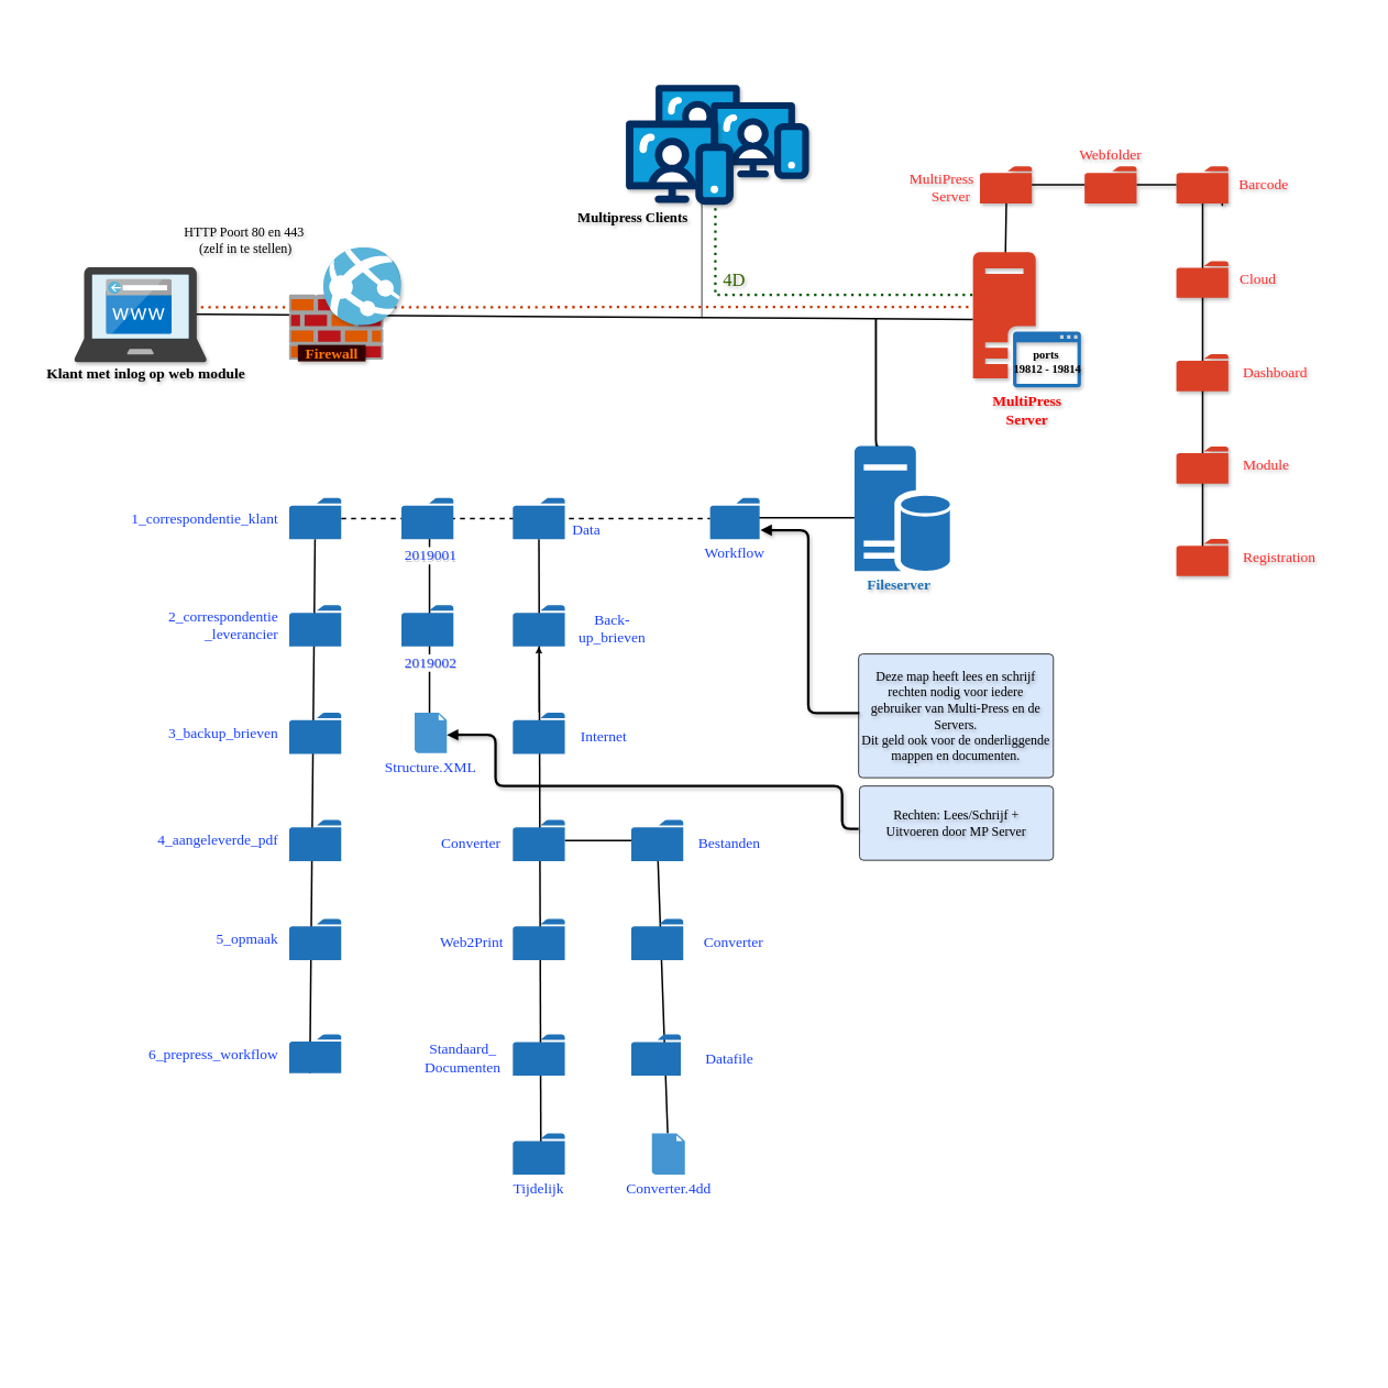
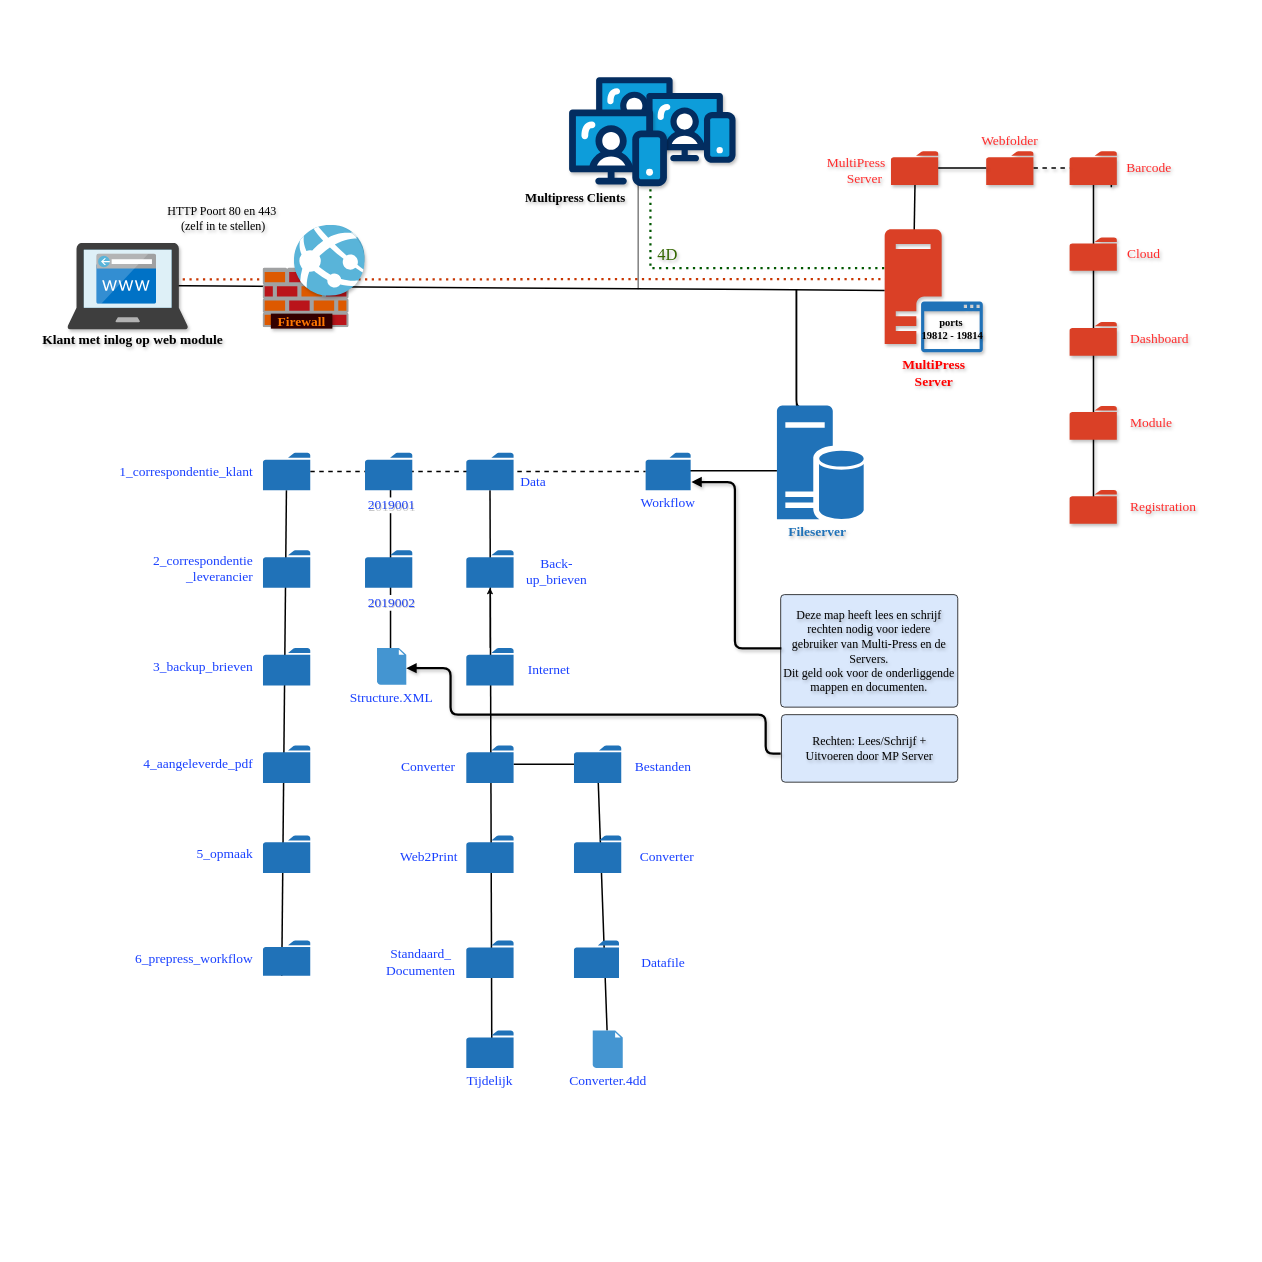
- <mxCell id="14" value="" style="edgeStyle=orthogonalEdgeStyle;rounded=0;orthogonalLoop=1;jettySize=auto;endArrow=none;endFill=0;fontSize=18;enumerate=0;comic=0;backgroundOutline=0;metaEdit=0;fixDash=0;snapToPoint=0;strokeWidth=2;fontFamily=Tahoma;labelBackgroundColor=none;labelBorderColor=none;textShadow=1;html=1;fontColor=#FF2B2B;fontStyle=0;shadow=1;" parent="11" source="15" target="13" edge="1"><mxGeometry relative="1" as="geometry" /></mxCell>
+ <mxCell id="14" value="" style="edgeStyle=orthogonalEdgeStyle;rounded=0;orthogonalLoop=1;jettySize=auto;endArrow=none;endFill=0;fontSize=18;enumerate=0;comic=0;backgroundOutline=0;metaEdit=0;fixDash=0;snapToPoint=0;strokeWidth=2;fontFamily=Tahoma;labelBackgroundColor=none;labelBorderColor=none;textShadow=1;html=1;fontColor=#FF2B2B;fontStyle=0;shadow=1;dashed=1;" parent="11" source="15" target="13" edge="1"><mxGeometry relative="1" as="geometry" /></mxCell>
